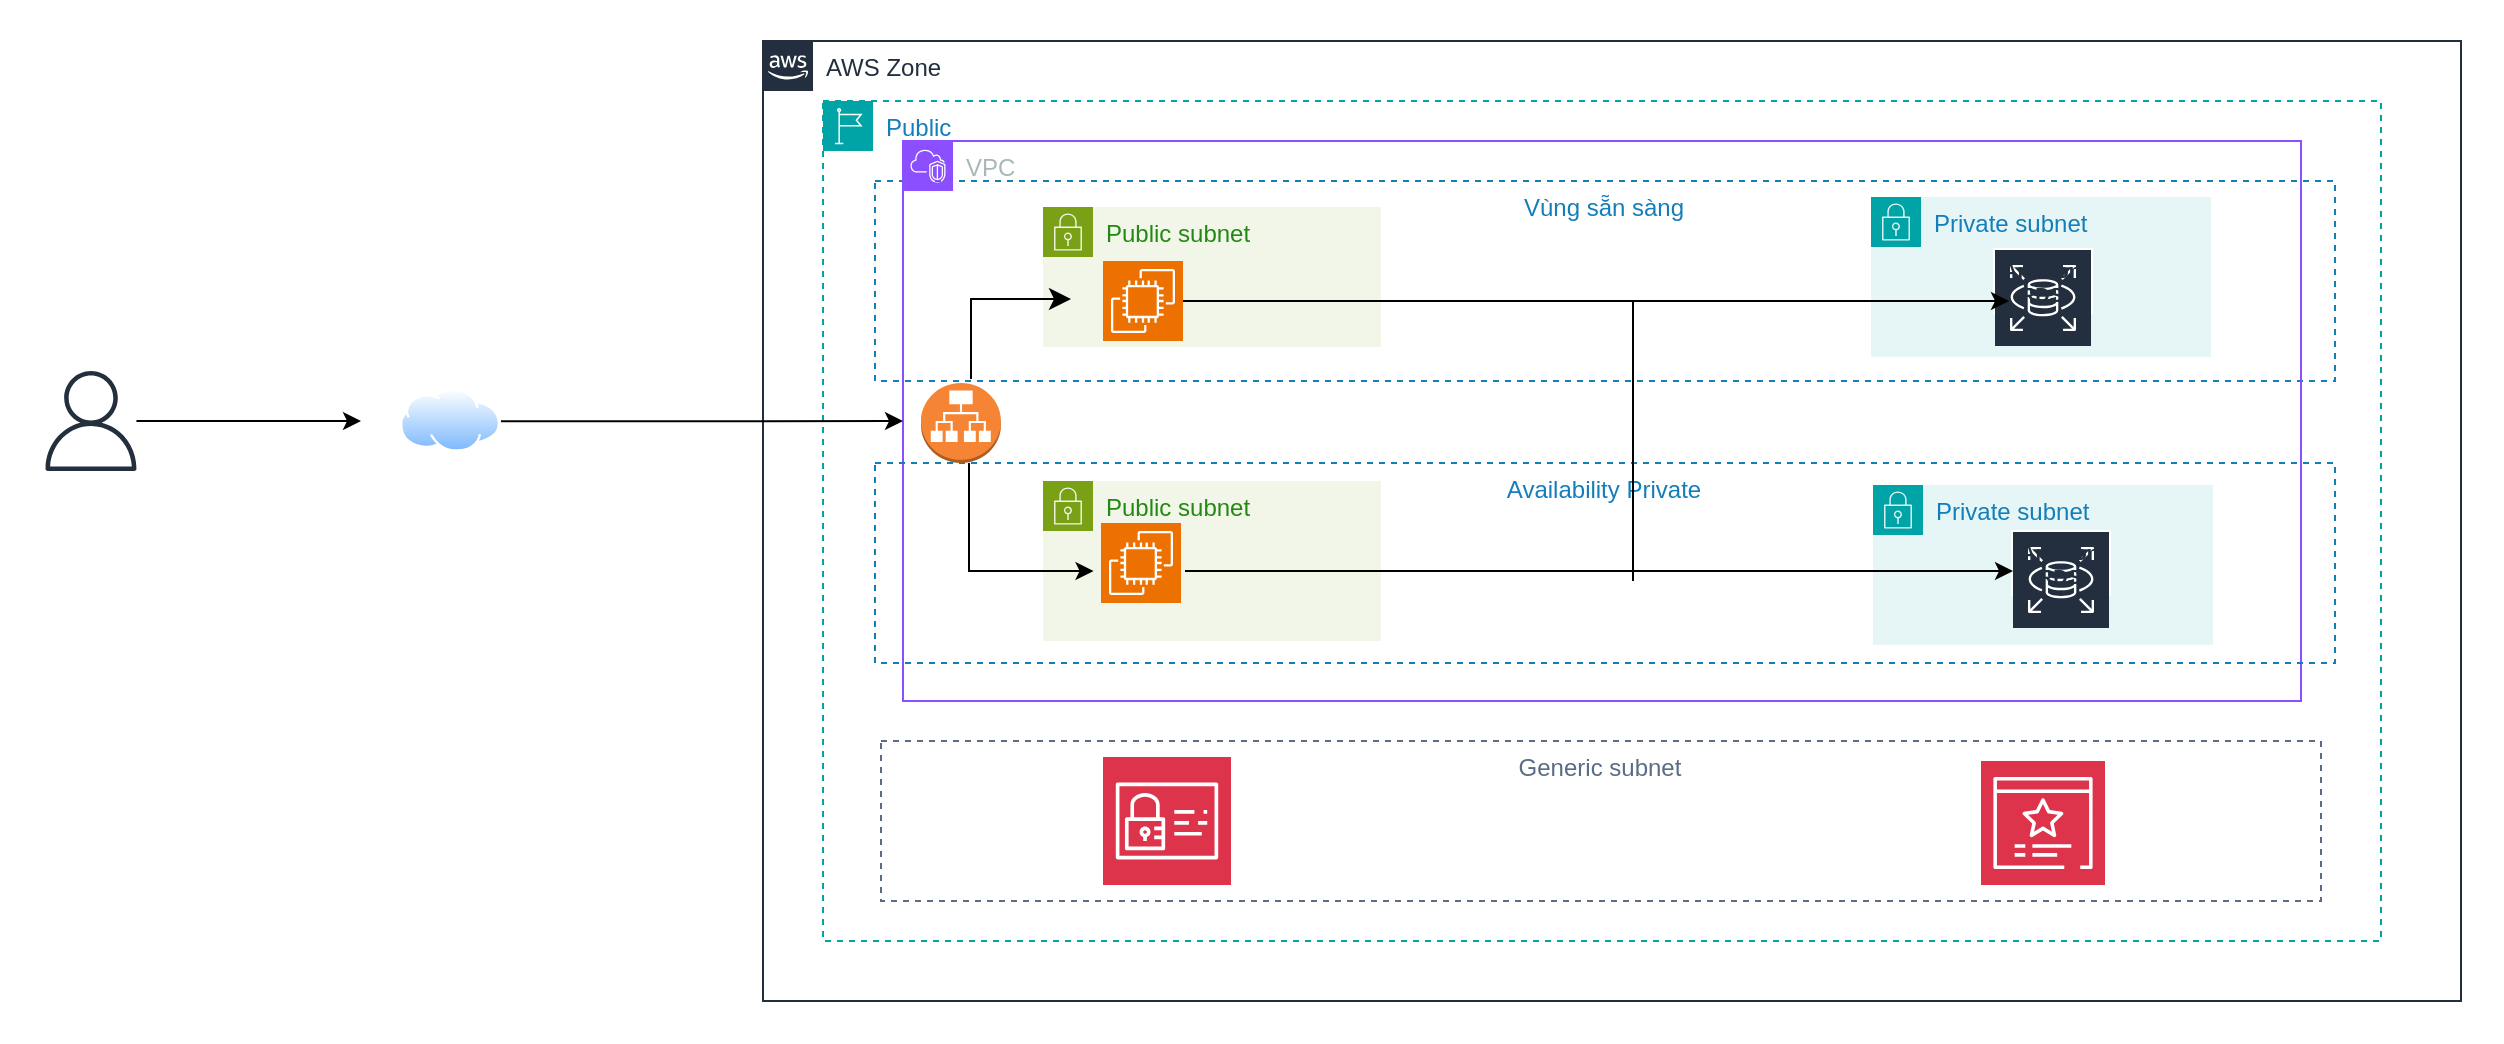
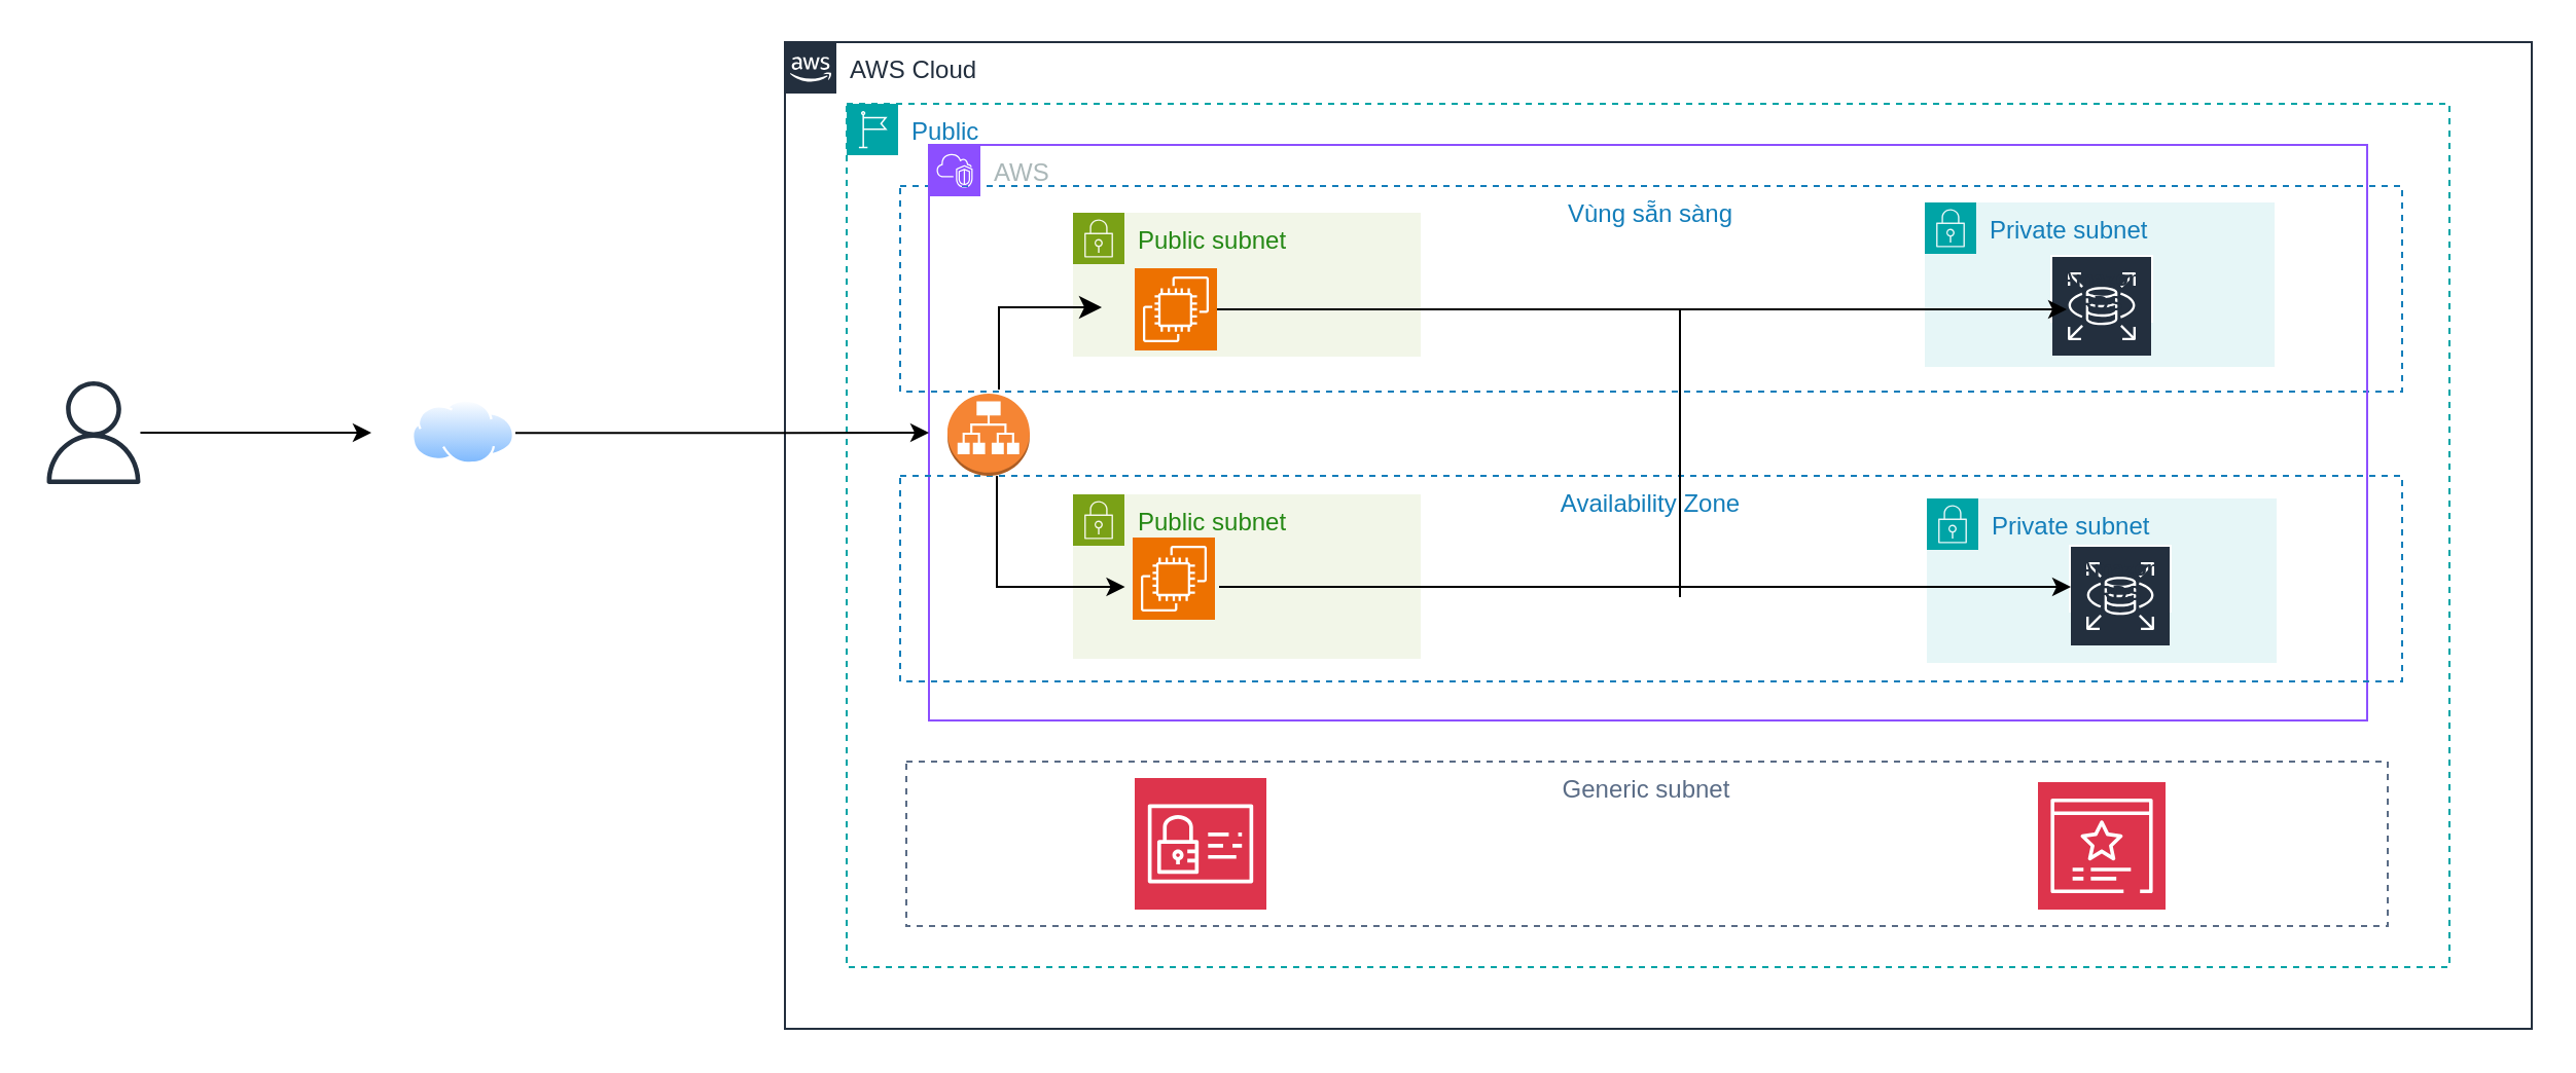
- <mxCell id="8" value="AWS Zone" style="points=[[0,0],[0.25,0],[0.5,0],[0.75,0],[1,0],[1,0.25],[1,0.5],[1,0.75],[1,1],[0.75,1],[0.5,1],[0.25,1],[0,1],[0,0.75],[0,0.5],[0,0.25]];outlineConnect=0;gradientColor=none;html=1;whiteSpace=wrap;fontSize=12;fontStyle=0;container=1;pointerEvents=0;collapsible=0;recursiveResize=0;shape=mxgraph.aws4.group;grIcon=mxgraph.aws4.group_aws_cloud_alt;strokeColor=#232F3E;fillColor=none;verticalAlign=top;align=left;spacingLeft=30;fontColor=#232F3E;dashed=0;" vertex="1" parent="1"><mxGeometry x="381" y="20" width="849" height="480" as="geometry" /></mxCell>
+ <mxCell id="8" value="AWS Cloud" style="points=[[0,0],[0.25,0],[0.5,0],[0.75,0],[1,0],[1,0.25],[1,0.5],[1,0.75],[1,1],[0.75,1],[0.5,1],[0.25,1],[0,1],[0,0.75],[0,0.5],[0,0.25]];outlineConnect=0;gradientColor=none;html=1;whiteSpace=wrap;fontSize=12;fontStyle=0;container=1;pointerEvents=0;collapsible=0;recursiveResize=0;shape=mxgraph.aws4.group;grIcon=mxgraph.aws4.group_aws_cloud_alt;strokeColor=#232F3E;fillColor=none;verticalAlign=top;align=left;spacingLeft=30;fontColor=#232F3E;dashed=0;" vertex="1" parent="1"><mxGeometry x="381" y="20" width="849" height="480" as="geometry" /></mxCell>
- <mxCell id="7" value="VPC" style="points=[[0,0],[0.25,0],[0.5,0],[0.75,0],[1,0],[1,0.25],[1,0.5],[1,0.75],[1,1],[0.75,1],[0.5,1],[0.25,1],[0,1],[0,0.75],[0,0.5],[0,0.25]];outlineConnect=0;gradientColor=none;html=1;whiteSpace=wrap;fontSize=12;fontStyle=0;container=1;pointerEvents=0;collapsible=0;recursiveResize=0;shape=mxgraph.aws4.group;grIcon=mxgraph.aws4.group_vpc2;strokeColor=#8C4FFF;fillColor=none;verticalAlign=top;align=left;spacingLeft=30;fontColor=#AAB7B8;dashed=0;" vertex="1" parent="1"><mxGeometry x="451" y="70" width="699" height="280" as="geometry" /></mxCell>
+ <mxCell id="7" value="AWS" style="points=[[0,0],[0.25,0],[0.5,0],[0.75,0],[1,0],[1,0.25],[1,0.5],[1,0.75],[1,1],[0.75,1],[0.5,1],[0.25,1],[0,1],[0,0.75],[0,0.5],[0,0.25]];outlineConnect=0;gradientColor=none;html=1;whiteSpace=wrap;fontSize=12;fontStyle=0;container=1;pointerEvents=0;collapsible=0;recursiveResize=0;shape=mxgraph.aws4.group;grIcon=mxgraph.aws4.group_vpc2;strokeColor=#8C4FFF;fillColor=none;verticalAlign=top;align=left;spacingLeft=30;fontColor=#AAB7B8;dashed=0;" vertex="1" parent="1"><mxGeometry x="451" y="70" width="699" height="280" as="geometry" /></mxCell>
- <mxCell id="10" value="Availability Private" style="fillColor=none;strokeColor=#147EBA;dashed=1;verticalAlign=top;fontStyle=0;fontColor=#147EBA;whiteSpace=wrap;html=1;" vertex="1" parent="9"><mxGeometry x="26" y="181" width="730" height="100" as="geometry" /></mxCell>
+ <mxCell id="10" value="Availability Zone" style="fillColor=none;strokeColor=#147EBA;dashed=1;verticalAlign=top;fontStyle=0;fontColor=#147EBA;whiteSpace=wrap;html=1;" vertex="1" parent="9"><mxGeometry x="26" y="181" width="730" height="100" as="geometry" /></mxCell>
